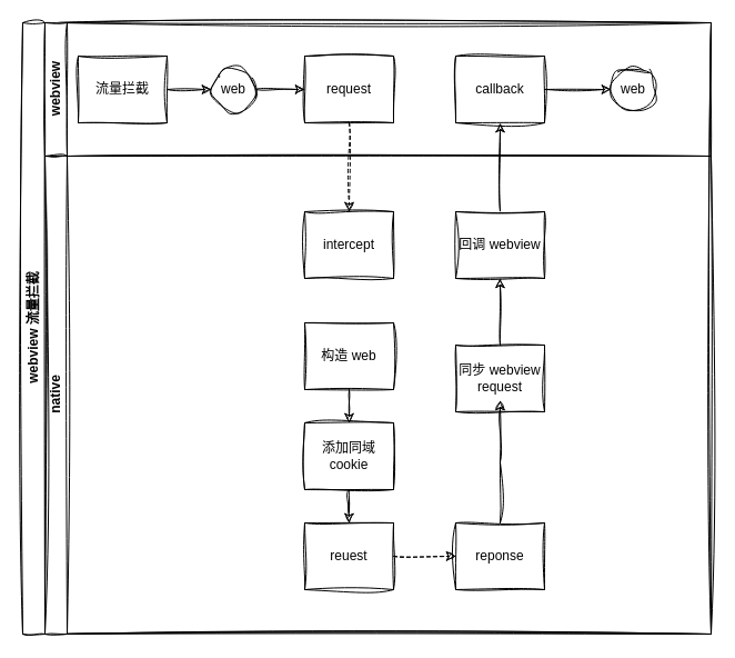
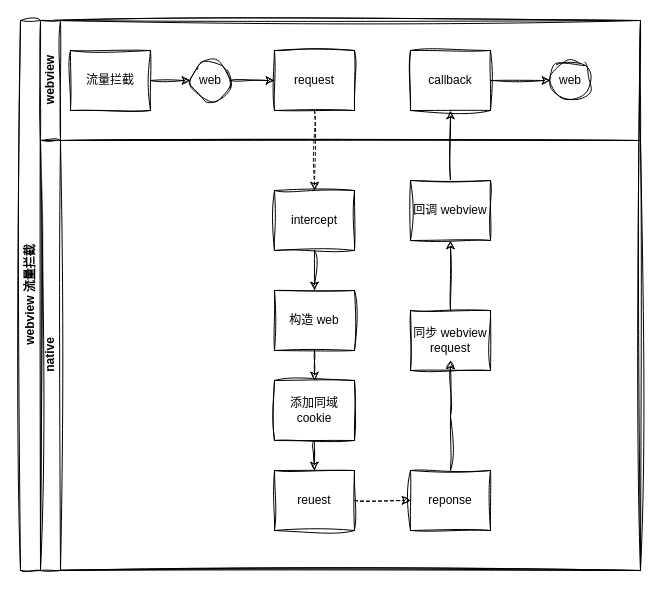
- <mxCell id="16" value="回调 webview" style="rounded=0;whiteSpace=wrap;html=1;fontFamily=Helvetica;fontSize=12;fontColor=#000000;align=center;sketch=1;curveFitting=1;jiggle=2;" parent="14" vertex="1"><mxGeometry x="370" y="50" width="80" height="60" as="geometry" /></mxCell>
+ <mxCell id="16" value="回调 webview" style="rounded=0;whiteSpace=wrap;html=1;fontFamily=Helvetica;fontSize=12;fontColor=#000000;align=center;sketch=1;curveFitting=1;jiggle=2;" parent="14" vertex="1"><mxGeometry x="370" y="40" width="80" height="60" as="geometry" /></mxCell>
+ <mxCell id="20" value="" style="edgeStyle=orthogonalEdgeStyle;rounded=0;orthogonalLoop=1;jettySize=auto;html=1;endArrow=classic;endFill=1;exitX=0.5;exitY=1;exitDx=0;exitDy=0;entryX=0.5;entryY=0;entryDx=0;entryDy=0;sketch=1;curveFitting=1;jiggle=2;" edge="1" parent="14" source="15" target="17"><mxGeometry relative="1" as="geometry"><mxPoint x="240" y="90" as="sourcePoint" /><mxPoint x="290" y="90" as="targetPoint" /></mxGeometry></mxCell>
